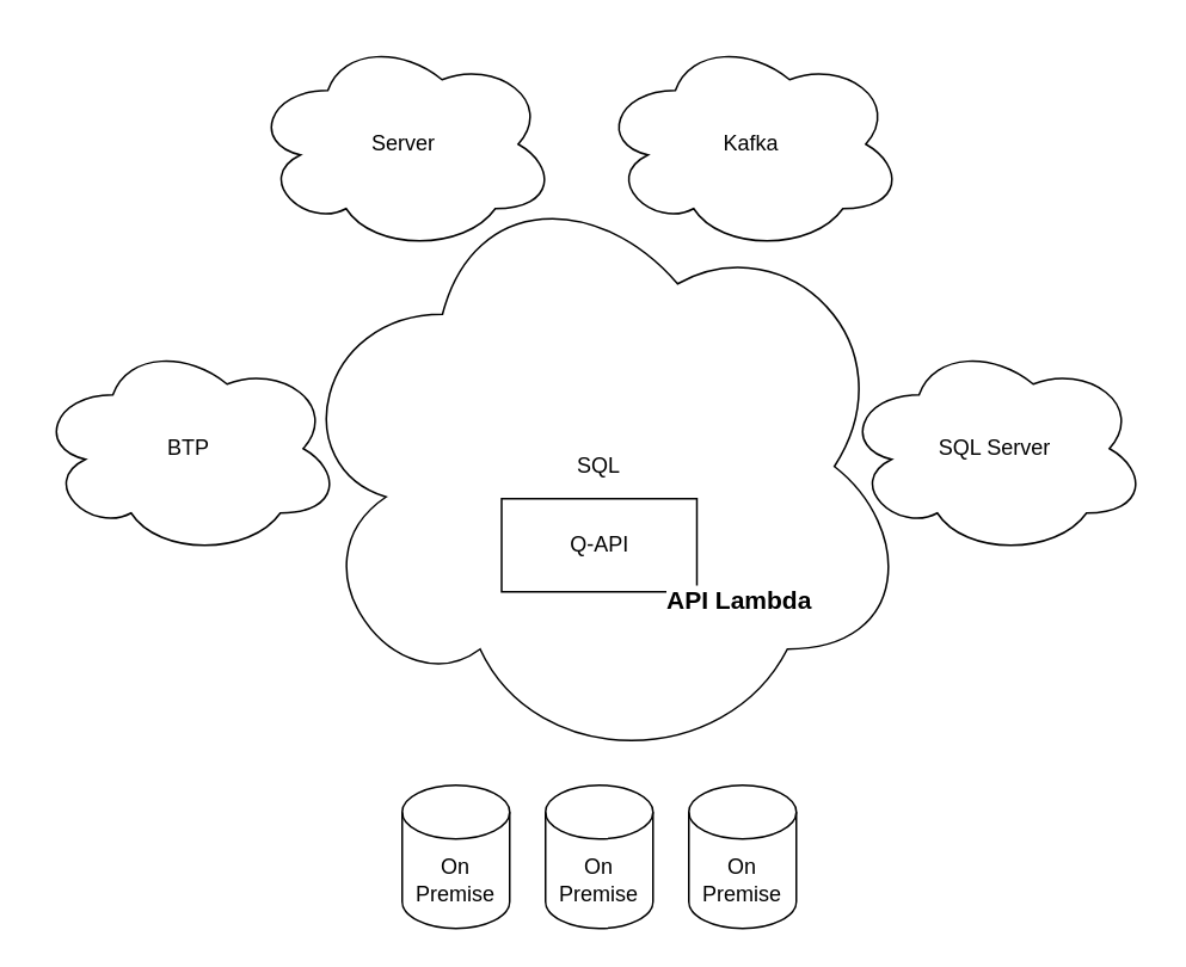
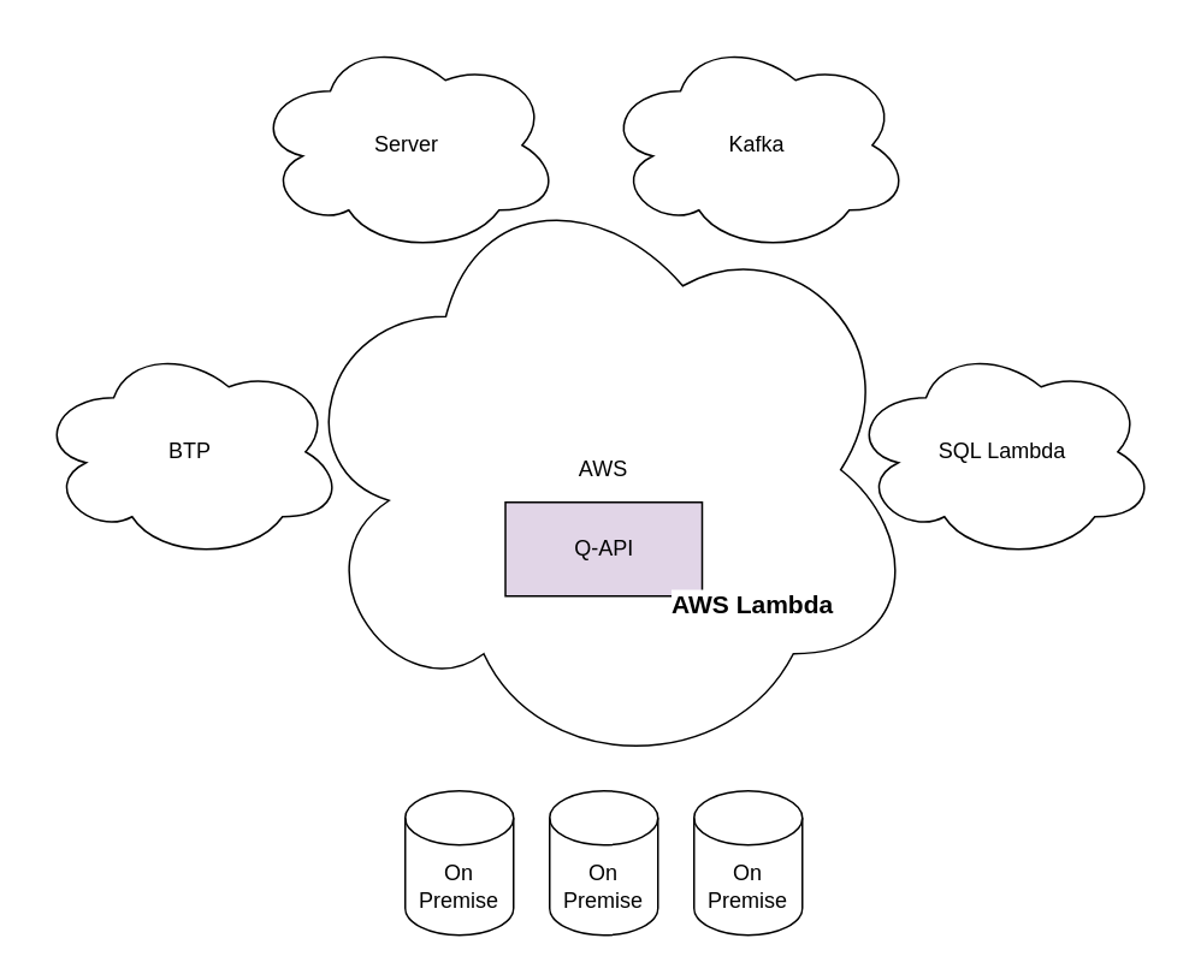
- <mxCell id="5" value="SQL Server" style="ellipse;shape=cloud;whiteSpace=wrap;html=1;" parent="1" vertex="1"><mxGeometry x="470" y="190" width="170" height="120" as="geometry" /></mxCell>
+ <mxCell id="5" value="SQL Lambda" style="ellipse;shape=cloud;whiteSpace=wrap;html=1;" parent="1" vertex="1"><mxGeometry x="470" y="190" width="170" height="120" as="geometry" /></mxCell>
- <mxCell id="2" value="SQL" style="ellipse;shape=cloud;whiteSpace=wrap;html=1;" parent="1" vertex="1"><mxGeometry x="159" y="90" width="350" height="340" as="geometry" /></mxCell>
+ <mxCell id="2" value="AWS" style="ellipse;shape=cloud;whiteSpace=wrap;html=1;" parent="1" vertex="1"><mxGeometry x="159" y="90" width="350" height="340" as="geometry" /></mxCell>
- <mxCell id="3" value="Q-API" style="rounded=0;whiteSpace=wrap;html=1;" parent="1" vertex="1"><mxGeometry x="279.5" y="278" width="109" height="52" as="geometry" /></mxCell>
+ <mxCell id="3" value="Q-API" style="rounded=0;whiteSpace=wrap;html=1;fillColor=#e1d5e7;" parent="1" vertex="1"><mxGeometry x="279.5" y="278" width="109" height="52" as="geometry" /></mxCell>
- <mxCell id="7" value="&lt;em style=&quot;font-weight: bold; font-style: normal; font-family: arial, sans-serif; font-size: 14px; font-variant-ligatures: normal; font-variant-caps: normal; letter-spacing: normal; orphans: 2; text-align: left; text-indent: 0px; text-transform: none; widows: 2; word-spacing: 0px; -webkit-text-stroke-width: 0px; text-decoration-thickness: initial; text-decoration-style: initial; text-decoration-color: initial; background-color: rgb(255, 255, 255);&quot;&gt;API Lambda&lt;/em&gt;" style="text;whiteSpace=wrap;html=1;fontSize=13;" parent="1" vertex="1"><mxGeometry x="370" y="320" width="110" height="30" as="geometry" /></mxCell>
+ <mxCell id="7" value="&lt;em style=&quot;font-weight: bold; font-style: normal; font-family: arial, sans-serif; font-size: 14px; font-variant-ligatures: normal; font-variant-caps: normal; letter-spacing: normal; orphans: 2; text-align: left; text-indent: 0px; text-transform: none; widows: 2; word-spacing: 0px; -webkit-text-stroke-width: 0px; text-decoration-thickness: initial; text-decoration-style: initial; text-decoration-color: initial; background-color: rgb(255, 255, 255);&quot;&gt;AWS Lambda&lt;/em&gt;" style="text;whiteSpace=wrap;html=1;fontSize=13;" parent="1" vertex="1"><mxGeometry x="370" y="320" width="110" height="30" as="geometry" /></mxCell>
